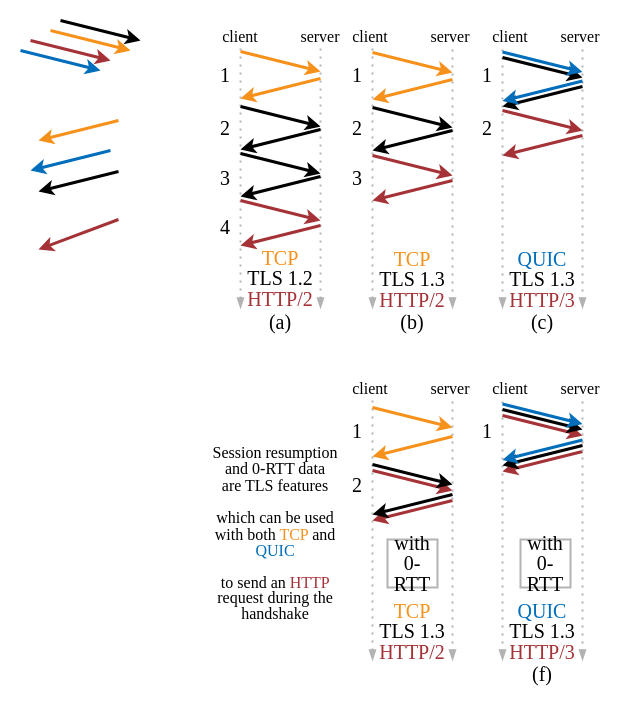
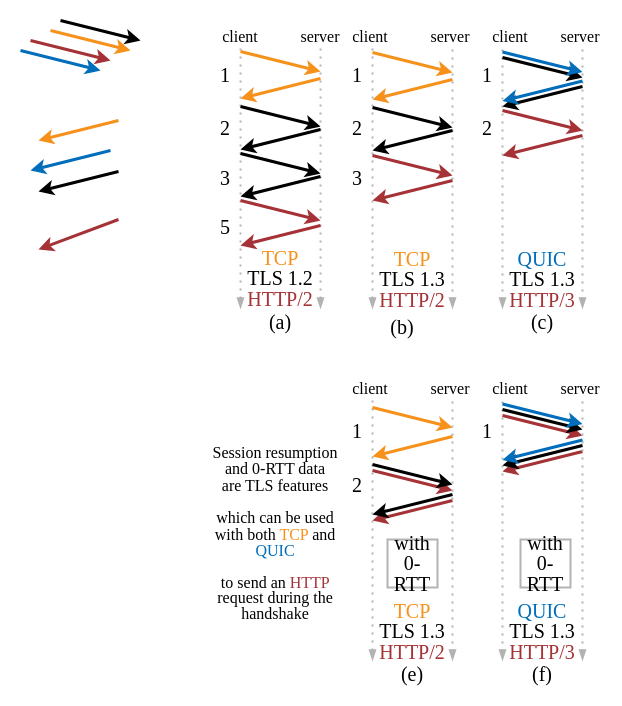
- <mxCell id="27" value="&lt;font style=&quot;font-size: 20px;&quot; face=&quot;Myriad Pro Condensed&quot;&gt;4&lt;br style=&quot;font-size: 20px;&quot;&gt;&lt;/font&gt;" style="text;html=1;strokeColor=none;fillColor=none;align=center;verticalAlign=middle;whiteSpace=wrap;rounded=0;dashed=1;dashPattern=1 4;fontSize=20;" vertex="1" parent="1"><mxGeometry x="210" y="216" width="30" height="20" as="geometry" /></mxCell>
+ <mxCell id="27" value="&lt;font style=&quot;font-size: 20px;&quot; face=&quot;Myriad Pro Condensed&quot;&gt;5&lt;br style=&quot;font-size: 20px;&quot;&gt;&lt;/font&gt;" style="text;html=1;strokeColor=none;fillColor=none;align=center;verticalAlign=middle;whiteSpace=wrap;rounded=0;dashed=1;dashPattern=1 4;fontSize=20;" vertex="1" parent="1"><mxGeometry x="210" y="216" width="30" height="20" as="geometry" /></mxCell>
- <mxCell id="46" value="&lt;font style=&quot;font-size: 20px ; line-height: 100%&quot; face=&quot;Myriad Pro Condensed&quot;&gt;(b)&lt;br&gt;&lt;/font&gt;" style="text;html=1;strokeColor=none;fillColor=none;align=center;verticalAlign=middle;whiteSpace=wrap;rounded=0;dashed=1;dashPattern=1 4;" vertex="1" parent="1"><mxGeometry x="372" y="312" width="80" height="20" as="geometry" /></mxCell>
+ <mxCell id="46" value="&lt;font style=&quot;font-size: 20px ; line-height: 100%&quot; face=&quot;Myriad Pro Condensed&quot;&gt;(b)&lt;br&gt;&lt;/font&gt;" style="text;html=1;strokeColor=none;fillColor=none;align=center;verticalAlign=middle;whiteSpace=wrap;rounded=0;dashed=1;dashPattern=1 4;" vertex="1" parent="1"><mxGeometry x="362" y="317" width="80" height="20" as="geometry" /></mxCell>
+ <mxCell id="72" value="&lt;font style=&quot;font-size: 20px ; line-height: 100%&quot; face=&quot;Myriad Pro Condensed&quot;&gt;(e)&lt;br&gt;&lt;/font&gt;" style="text;html=1;strokeColor=none;fillColor=none;align=center;verticalAlign=middle;whiteSpace=wrap;rounded=0;dashed=1;dashPattern=1 4;" vertex="1" parent="1"><mxGeometry x="372" y="664" width="80" height="20" as="geometry" /></mxCell>
